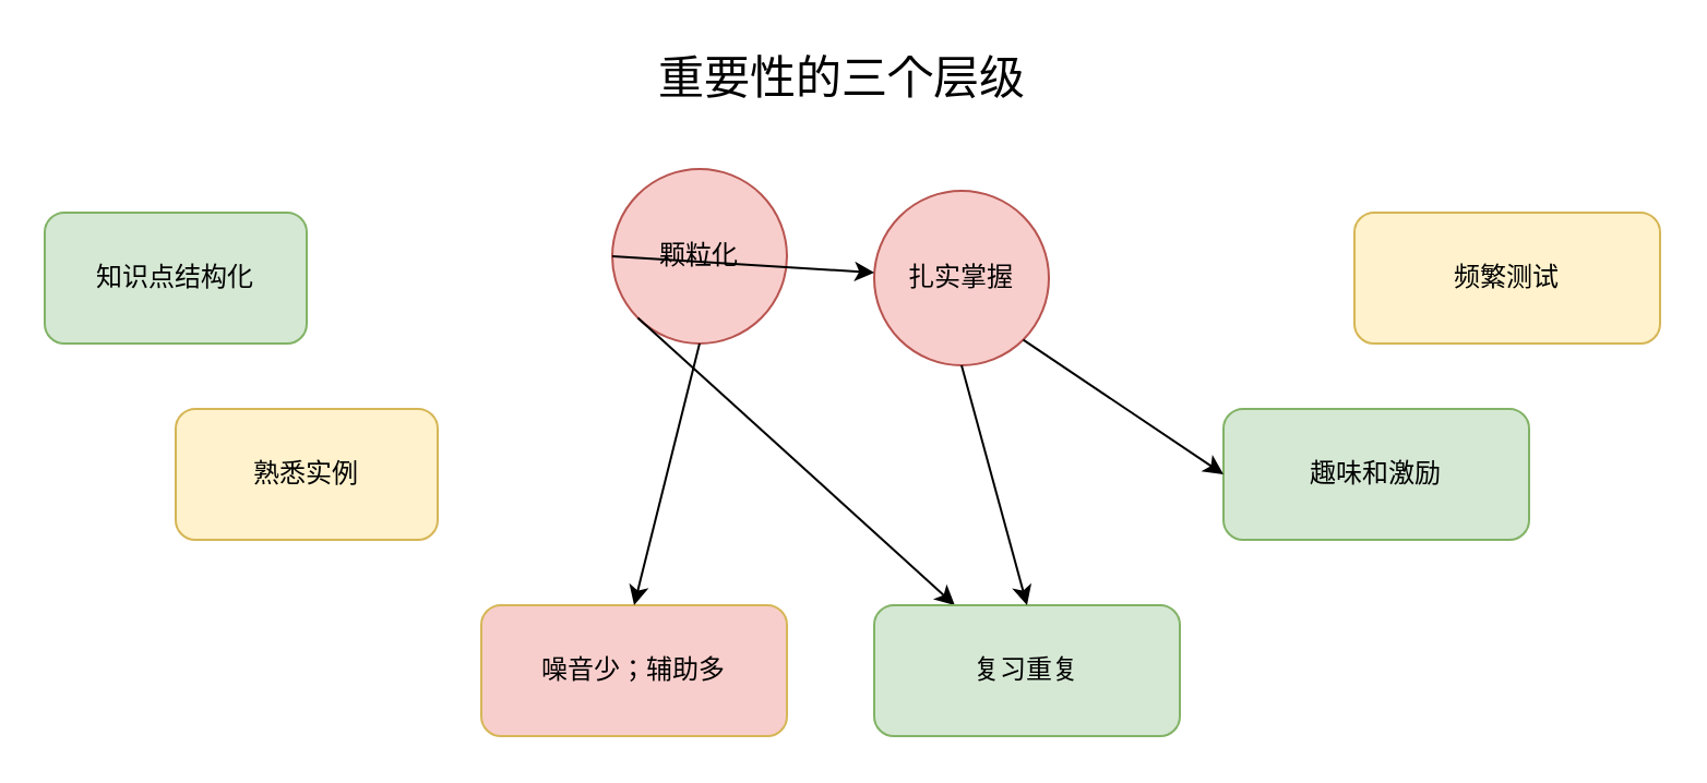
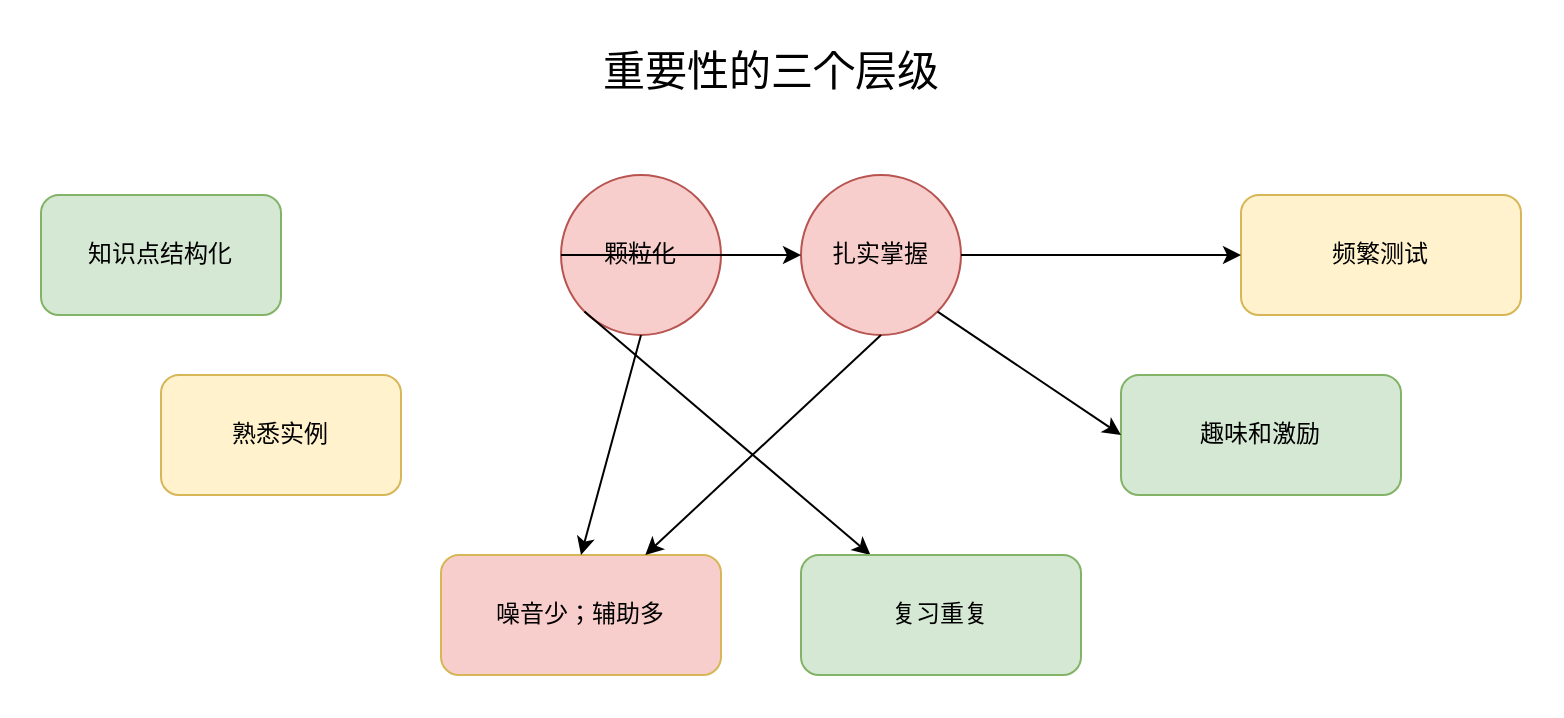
- <mxCell id="2" value="颗粒化" style="ellipse;whiteSpace=wrap;html=1;aspect=fixed;fillColor=#f8cecc;strokeColor=#b85450;" vertex="1" parent="1"><mxGeometry x="280" y="77" width="80" height="80" as="geometry" /></mxCell>
+ <mxCell id="2" value="颗粒化" style="ellipse;whiteSpace=wrap;html=1;aspect=fixed;fillColor=#f8cecc;strokeColor=#b85450;" vertex="1" parent="1"><mxGeometry x="280" y="87" width="80" height="80" as="geometry" /></mxCell>
+ <mxCell id="11" value="" style="endArrow=classic;html=1;rounded=0;entryX=0;entryY=0.5;entryDx=0;entryDy=0;exitX=1;exitY=0.5;exitDx=0;exitDy=0;" edge="1" parent="1" source="3" target="10"><mxGeometry width="50" height="50" relative="1" as="geometry"><mxPoint x="330" y="177" as="sourcePoint" /><mxPoint x="300" y="297" as="targetPoint" /></mxGeometry></mxCell>
- <mxCell id="13" value="" style="endArrow=classic;html=1;rounded=0;entryX=0.5;entryY=0;entryDx=0;entryDy=0;exitX=0.5;exitY=1;exitDx=0;exitDy=0;" edge="1" parent="1" source="3" target="12"><mxGeometry width="50" height="50" relative="1" as="geometry"><mxPoint x="330" y="177" as="sourcePoint" /><mxPoint x="300" y="297" as="targetPoint" /></mxGeometry></mxCell>
+ <mxCell id="13" value="" style="endArrow=classic;html=1;rounded=0;exitX=0.5;exitY=1;exitDx=0;exitDy=0;" edge="1" parent="1" source="3" target="8"><mxGeometry width="50" height="50" relative="1" as="geometry"><mxPoint x="330" y="177" as="sourcePoint" /><mxPoint x="300" y="297" as="targetPoint" /></mxGeometry></mxCell>
